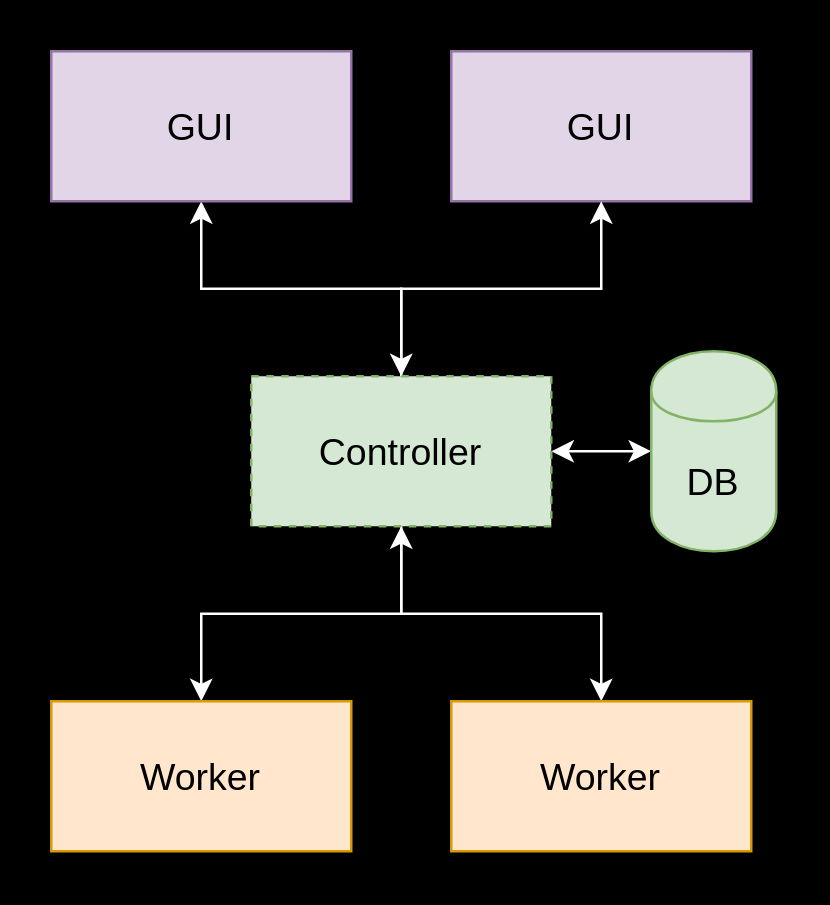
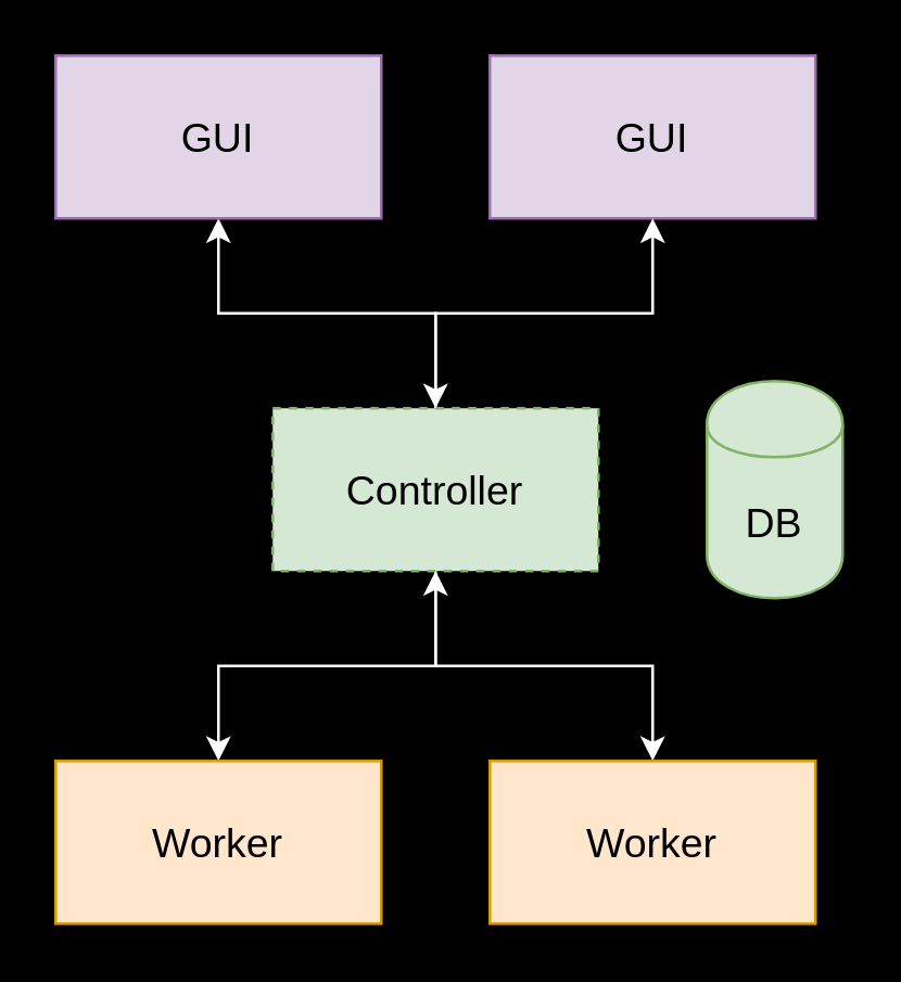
- <mxCell id="7" style="edgeStyle=orthogonalEdgeStyle;rounded=0;orthogonalLoop=1;jettySize=auto;html=1;entryX=0;entryY=0.5;entryDx=0;entryDy=0;startArrow=classic;startFill=1;strokeColor=#FFFFFF;fontSize=15;" edge="1" parent="1" source="8" target="12"><mxGeometry relative="1" as="geometry" /></mxCell>
